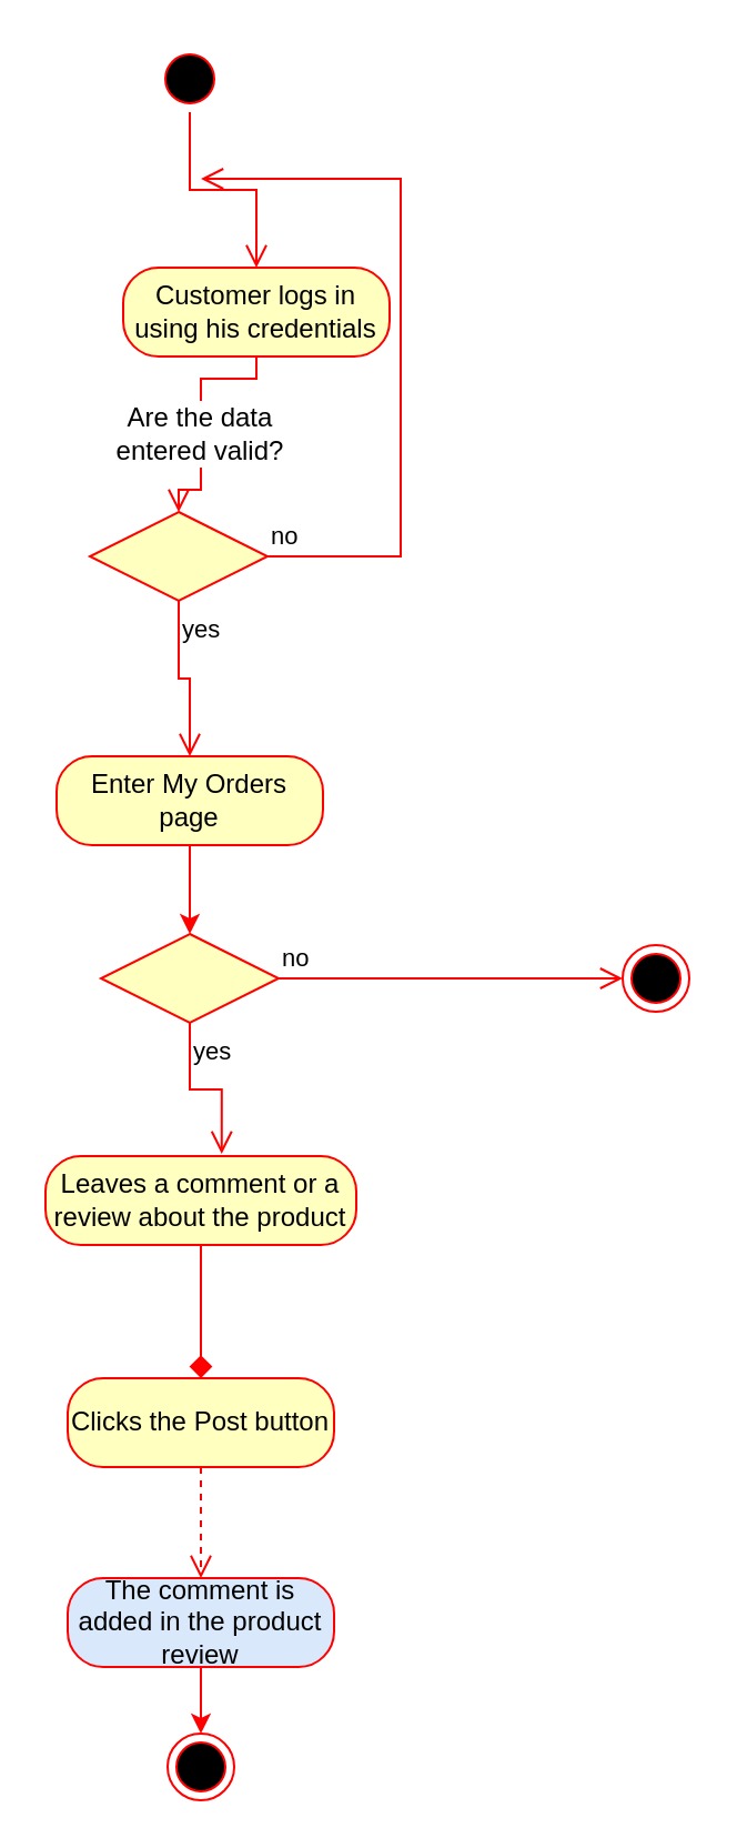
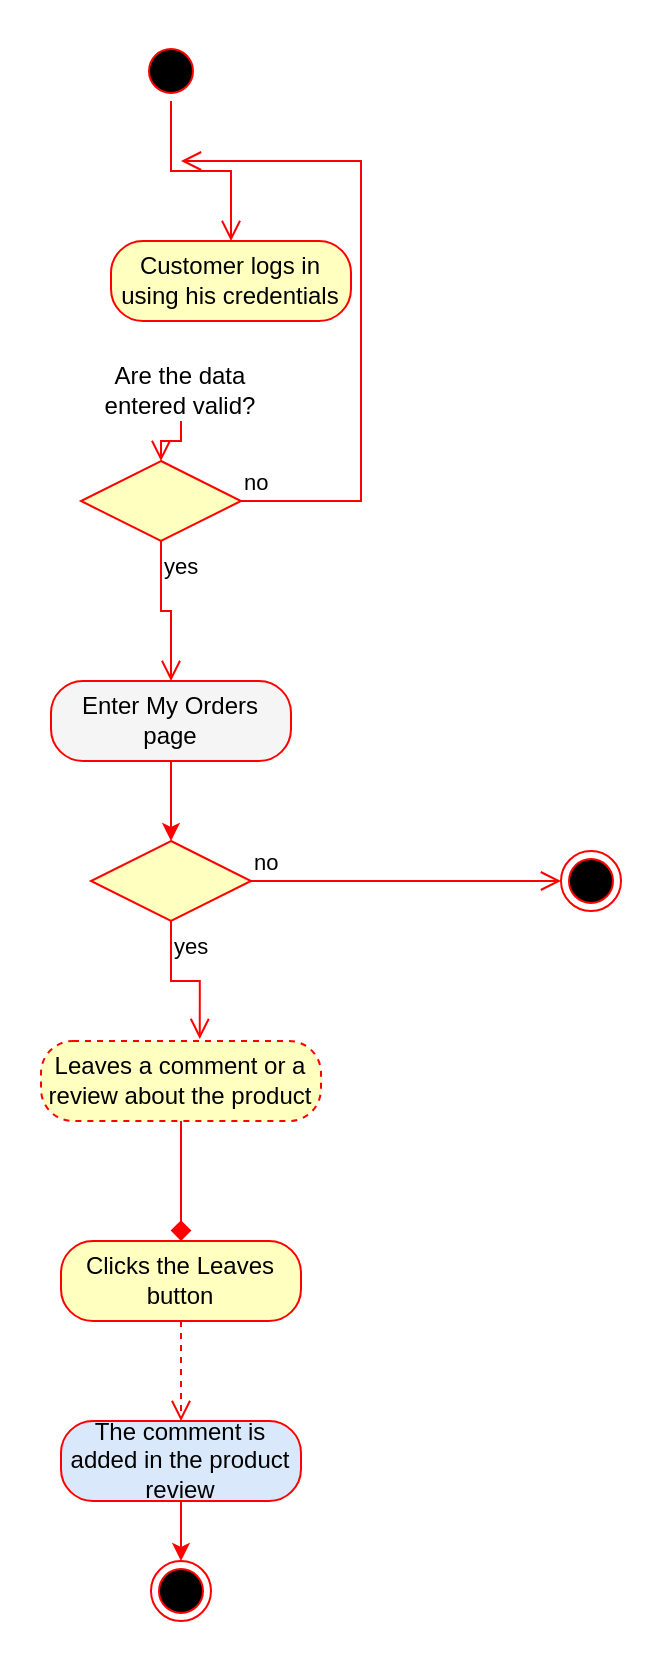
- <mxCell id="10" value="" style="edgeStyle=orthogonalEdgeStyle;html=1;verticalAlign=bottom;endArrow=none;endSize=8;strokeColor=#ff0000;rounded=0;entryX=0.5;entryY=0;entryDx=0;entryDy=0;" edge="1" parent="1" source="4" target="9"><mxGeometry relative="1" as="geometry"><mxPoint x="80" y="230" as="targetPoint" /><mxPoint x="85" y="160" as="sourcePoint" /></mxGeometry></mxCell>
- <mxCell id="12" value="Enter My Orders page" style="rounded=1;whiteSpace=wrap;html=1;arcSize=40;fontColor=#000000;fillColor=#ffffc0;strokeColor=#ff0000;" vertex="1" parent="1"><mxGeometry x="25" y="340" width="120" height="40" as="geometry" /></mxCell>
+ <mxCell id="12" value="Enter My Orders page" style="rounded=1;whiteSpace=wrap;html=1;arcSize=40;fontColor=#000000;fillColor=#f5f5f5;strokeColor=#ff0000;" vertex="1" parent="1"><mxGeometry x="25" y="340" width="120" height="40" as="geometry" /></mxCell>
- <mxCell id="17" value="Leaves a comment or a review about the product" style="rounded=1;whiteSpace=wrap;html=1;arcSize=40;fontColor=#000000;fillColor=#ffffc0;strokeColor=#ff0000;" vertex="1" parent="1"><mxGeometry x="20" y="520" width="140" height="40" as="geometry" /></mxCell>
+ <mxCell id="17" value="Leaves a comment or a review about the product" style="rounded=1;whiteSpace=wrap;html=1;arcSize=40;fontColor=#000000;fillColor=#ffffc0;strokeColor=#ff0000;dashed=1;" vertex="1" parent="1"><mxGeometry x="20" y="520" width="140" height="40" as="geometry" /></mxCell>
- <mxCell id="19" value="Clicks the Post button" style="rounded=1;whiteSpace=wrap;html=1;arcSize=40;fontColor=#000000;fillColor=#ffffc0;strokeColor=#ff0000;" vertex="1" parent="1"><mxGeometry x="30" y="620" width="120" height="40" as="geometry" /></mxCell>
+ <mxCell id="19" value="Clicks the Leaves button" style="rounded=1;whiteSpace=wrap;html=1;arcSize=40;fontColor=#000000;fillColor=#ffffc0;strokeColor=#ff0000;" vertex="1" parent="1"><mxGeometry x="30" y="620" width="120" height="40" as="geometry" /></mxCell>
